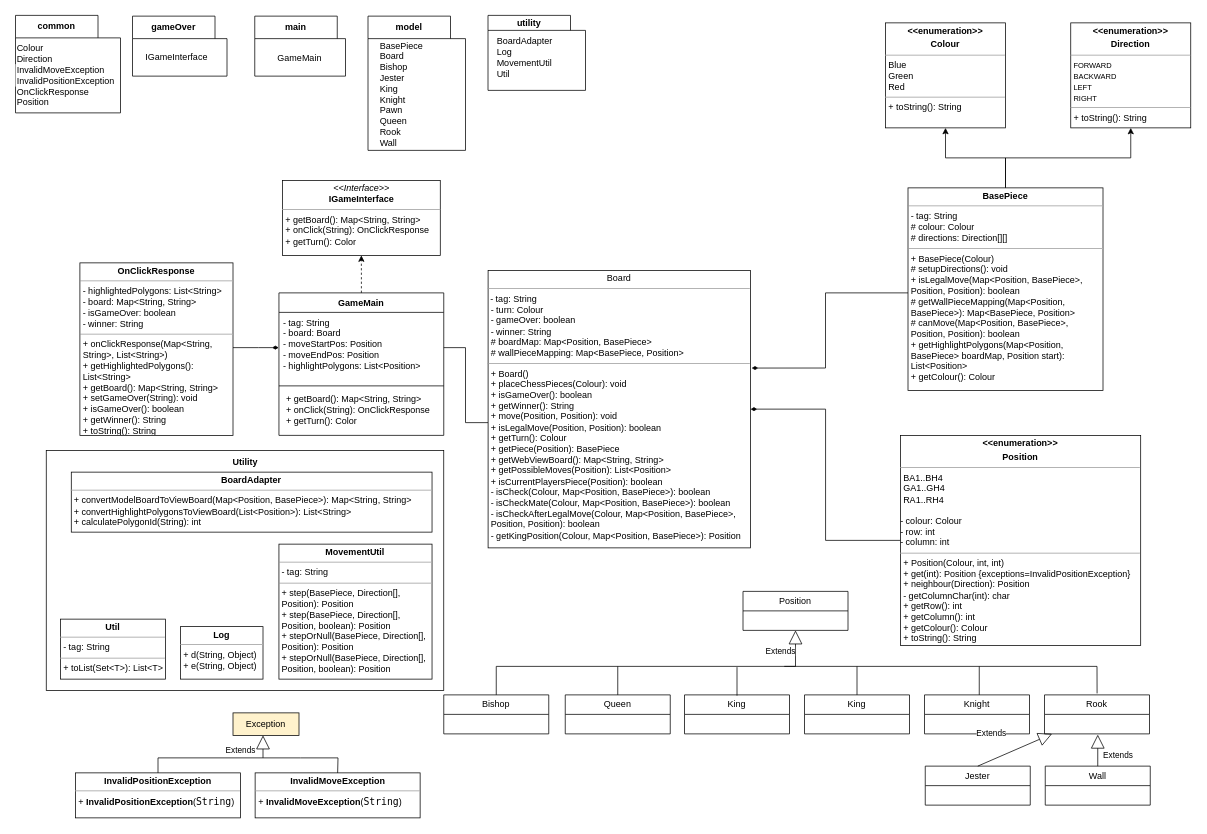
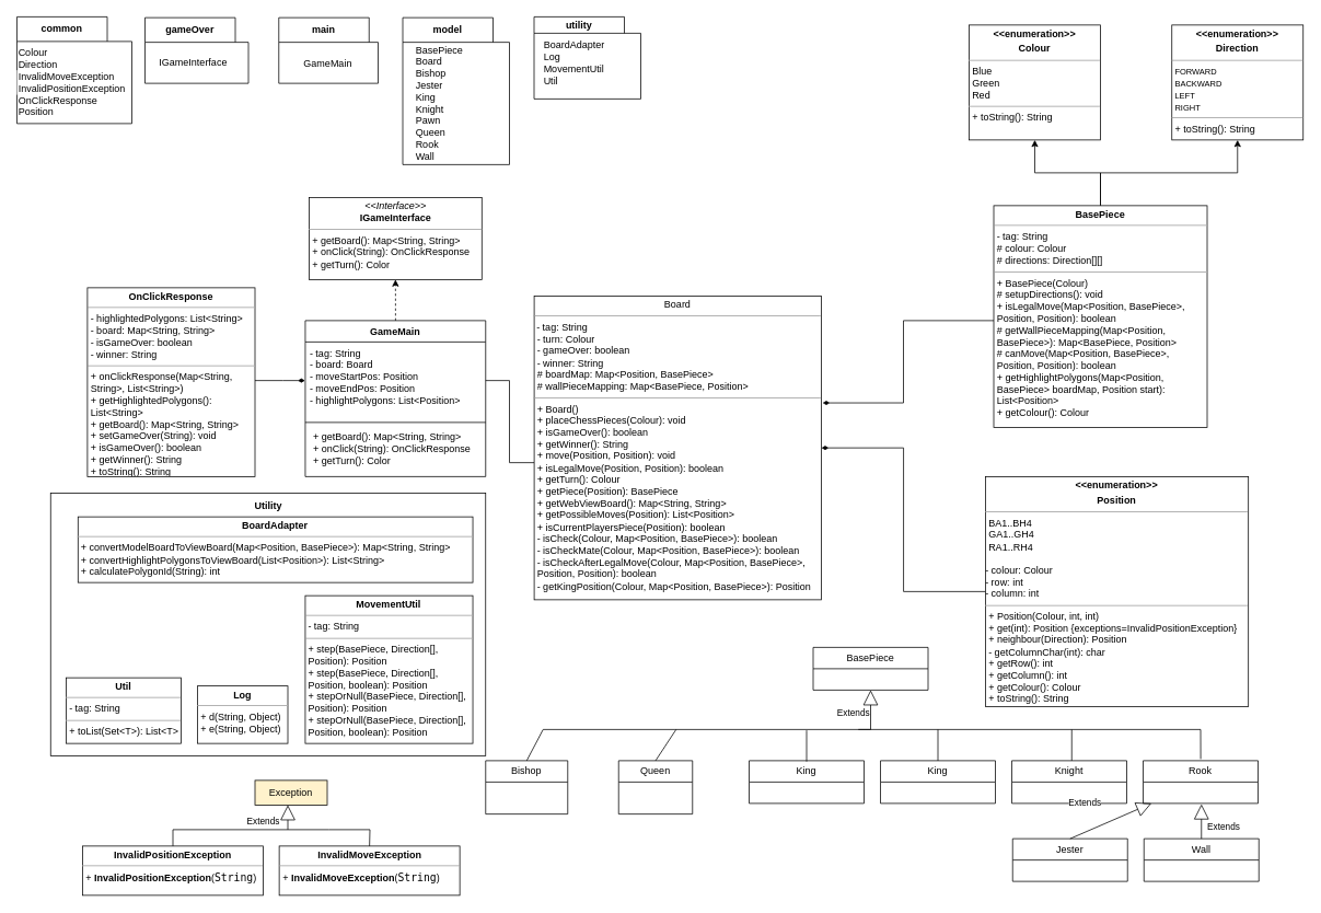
- <mxCell id="31" value="Position" style="swimlane;fontStyle=0;childLayout=stackLayout;horizontal=1;startSize=26;fillColor=none;horizontalStack=0;resizeParent=1;resizeParentMax=0;resizeLast=0;collapsible=1;marginBottom=0;whiteSpace=wrap;html=1;" vertex="1" parent="1"><mxGeometry x="990" y="788" width="140" height="52" as="geometry" /></mxCell>
+ <mxCell id="31" value="BasePiece" style="swimlane;fontStyle=0;childLayout=stackLayout;horizontal=1;startSize=26;fillColor=none;horizontalStack=0;resizeParent=1;resizeParentMax=0;resizeLast=0;collapsible=1;marginBottom=0;whiteSpace=wrap;html=1;" vertex="1" parent="1"><mxGeometry x="990" y="788" width="140" height="52" as="geometry" /></mxCell>
- <mxCell id="32" value="Bishop" style="swimlane;fontStyle=0;childLayout=stackLayout;horizontal=1;startSize=26;fillColor=none;horizontalStack=0;resizeParent=1;resizeParentMax=0;resizeLast=0;collapsible=1;marginBottom=0;whiteSpace=wrap;html=1;" vertex="1" parent="1"><mxGeometry x="591" y="926" width="140" height="52" as="geometry" /></mxCell>
+ <mxCell id="32" value="Bishop" style="swimlane;fontStyle=0;childLayout=stackLayout;horizontal=1;startSize=26;fillColor=none;horizontalStack=0;resizeParent=1;resizeParentMax=0;resizeLast=0;collapsible=1;marginBottom=0;whiteSpace=wrap;html=1;" vertex="1" parent="1"><mxGeometry x="591" y="926" width="100" height="65" as="geometry" /></mxCell>
- <mxCell id="33" value="Queen" style="swimlane;fontStyle=0;childLayout=stackLayout;horizontal=1;startSize=26;fillColor=none;horizontalStack=0;resizeParent=1;resizeParentMax=0;resizeLast=0;collapsible=1;marginBottom=0;whiteSpace=wrap;html=1;" vertex="1" parent="1"><mxGeometry x="753" y="926" width="140" height="52" as="geometry" /></mxCell>
+ <mxCell id="33" value="Queen" style="swimlane;fontStyle=0;childLayout=stackLayout;horizontal=1;startSize=26;fillColor=none;horizontalStack=0;resizeParent=1;resizeParentMax=0;resizeLast=0;collapsible=1;marginBottom=0;whiteSpace=wrap;html=1;" vertex="1" parent="1"><mxGeometry x="753" y="926" width="90" height="65" as="geometry" /></mxCell>
